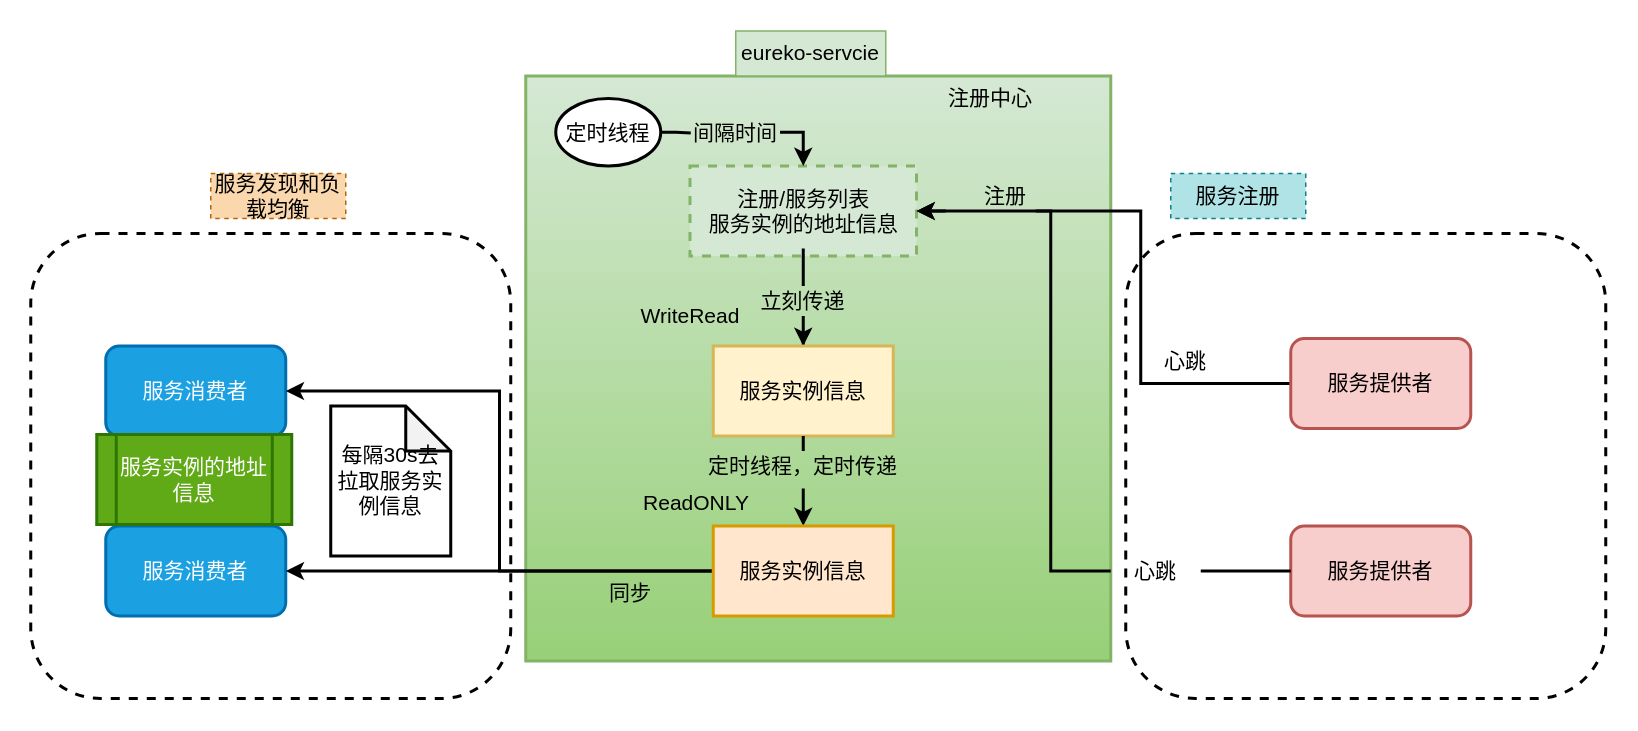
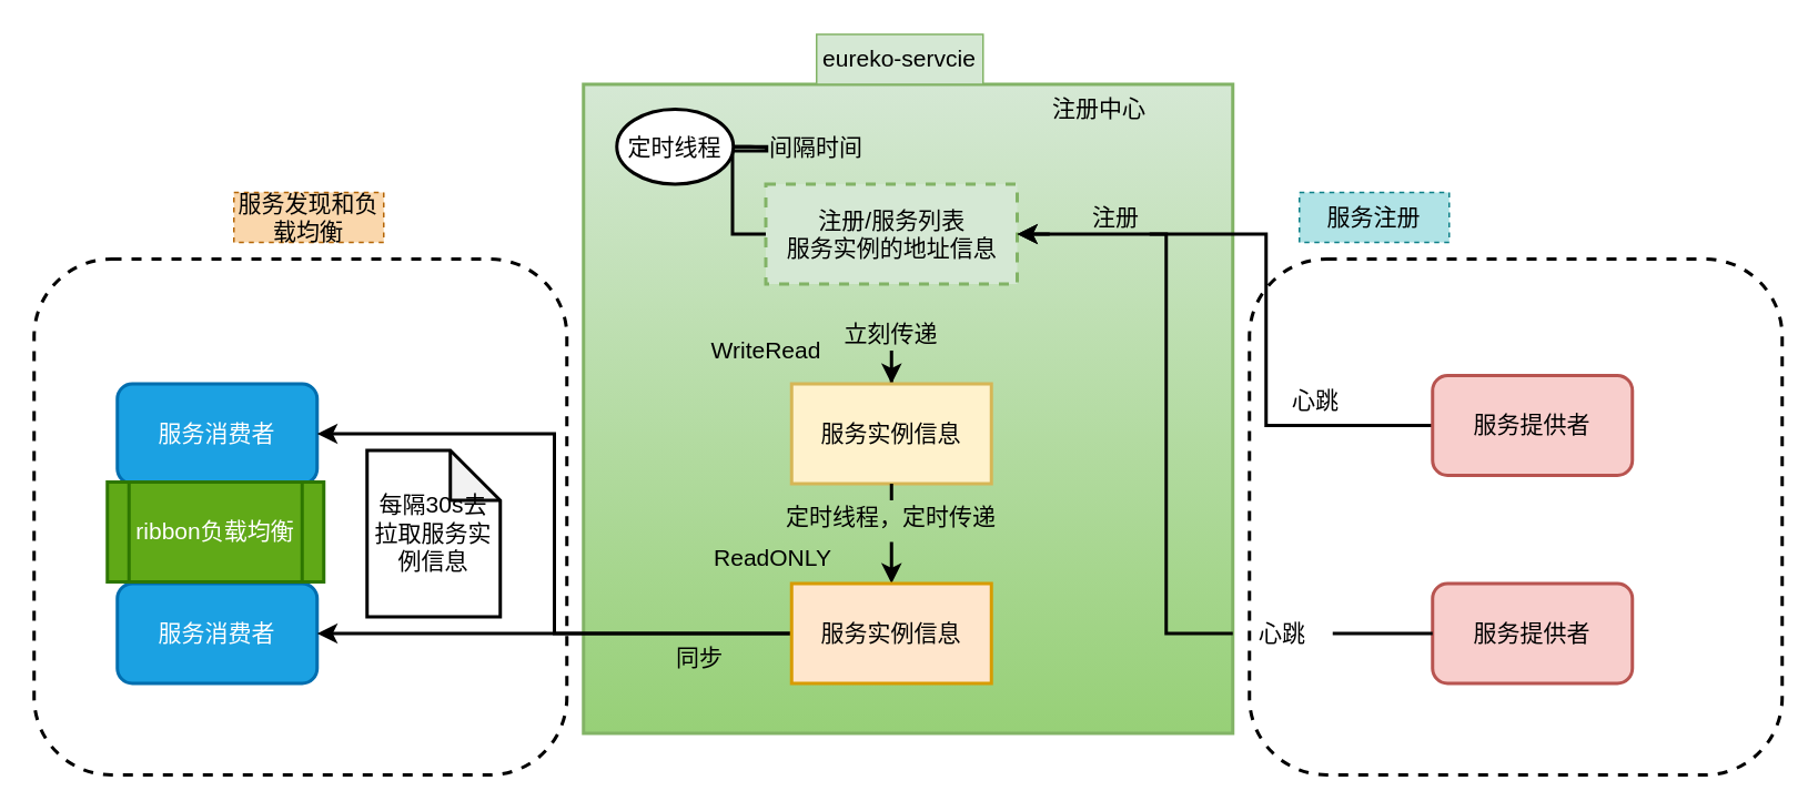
- <mxCell id="30" style="edgeStyle=orthogonalEdgeStyle;rounded=0;orthogonalLoop=1;jettySize=auto;html=1;entryX=0.5;entryY=0;entryDx=0;entryDy=0;fontSize=14;strokeWidth=2;startArrow=none;" edge="1" parent="1" source="32" target="7"><mxGeometry relative="1" as="geometry"><Array as="points"><mxPoint x="535" y="88" /></Array></mxGeometry></mxCell>
- <mxCell id="17" value="" style="edgeStyle=orthogonalEdgeStyle;rounded=0;orthogonalLoop=1;jettySize=auto;html=1;entryX=0.5;entryY=0;entryDx=0;entryDy=0;fontSize=14;strokeWidth=2;endArrow=none;" edge="1" parent="1" source="7" target="16"><mxGeometry relative="1" as="geometry"><mxPoint x="535" y="170" as="sourcePoint" /><mxPoint x="535" y="230" as="targetPoint" /></mxGeometry></mxCell>
+ <mxCell id="17" value="" style="edgeStyle=orthogonalEdgeStyle;rounded=0;orthogonalLoop=1;jettySize=auto;html=1;fontSize=14;strokeWidth=2;endArrow=none;" edge="1" parent="1" source="7" target="31"><mxGeometry relative="1" as="geometry"><mxPoint x="535" y="170" as="sourcePoint" /><mxPoint x="535" y="230" as="targetPoint" /></mxGeometry></mxCell>
- <mxCell id="36" value="服务实例的地址信息" style="shape=process;whiteSpace=wrap;html=1;backgroundOutline=1;fontSize=14;strokeWidth=2;fillColor=#60a917;fontColor=#ffffff;strokeColor=#2D7600;" vertex="1" parent="1"><mxGeometry x="64" y="289" width="130" height="60" as="geometry" /></mxCell>
+ <mxCell id="36" value="ribbon负载均衡" style="shape=process;whiteSpace=wrap;html=1;backgroundOutline=1;fontSize=14;strokeWidth=2;fillColor=#60a917;fontColor=#ffffff;strokeColor=#2D7600;" vertex="1" parent="1"><mxGeometry x="64" y="289" width="130" height="60" as="geometry" /></mxCell>
